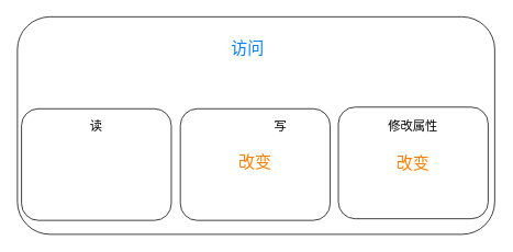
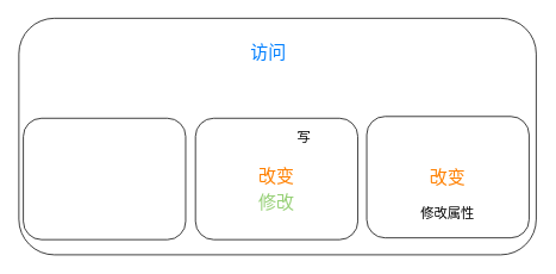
- <mxCell id="7" value="读" style="text;html=1;align=center;verticalAlign=middle;whiteSpace=wrap;rounded=0;fontSize=15;" vertex="1" parent="1"><mxGeometry x="86" y="137.5" width="60" height="30" as="geometry" /></mxCell>
- <mxCell id="9" value="修改属性" style="text;html=1;align=center;verticalAlign=middle;whiteSpace=wrap;rounded=0;fontSize=15;" vertex="1" parent="1"><mxGeometry x="455" y="137.5" width="92" height="30" as="geometry" /></mxCell>
+ <mxCell id="9" value="修改属性" style="text;html=1;align=center;verticalAlign=middle;whiteSpace=wrap;rounded=0;fontSize=15;" vertex="1" parent="1"><mxGeometry x="455" y="222.5" width="92" height="30" as="geometry" /></mxCell>
+ <mxCell id="12" value="修改" style="text;html=1;align=center;verticalAlign=middle;whiteSpace=wrap;rounded=0;fontSize=20;labelBackgroundColor=none;fontColor=#97D077;" vertex="1" parent="1"><mxGeometry x="279" y="211" width="60" height="30" as="geometry" /></mxCell>
